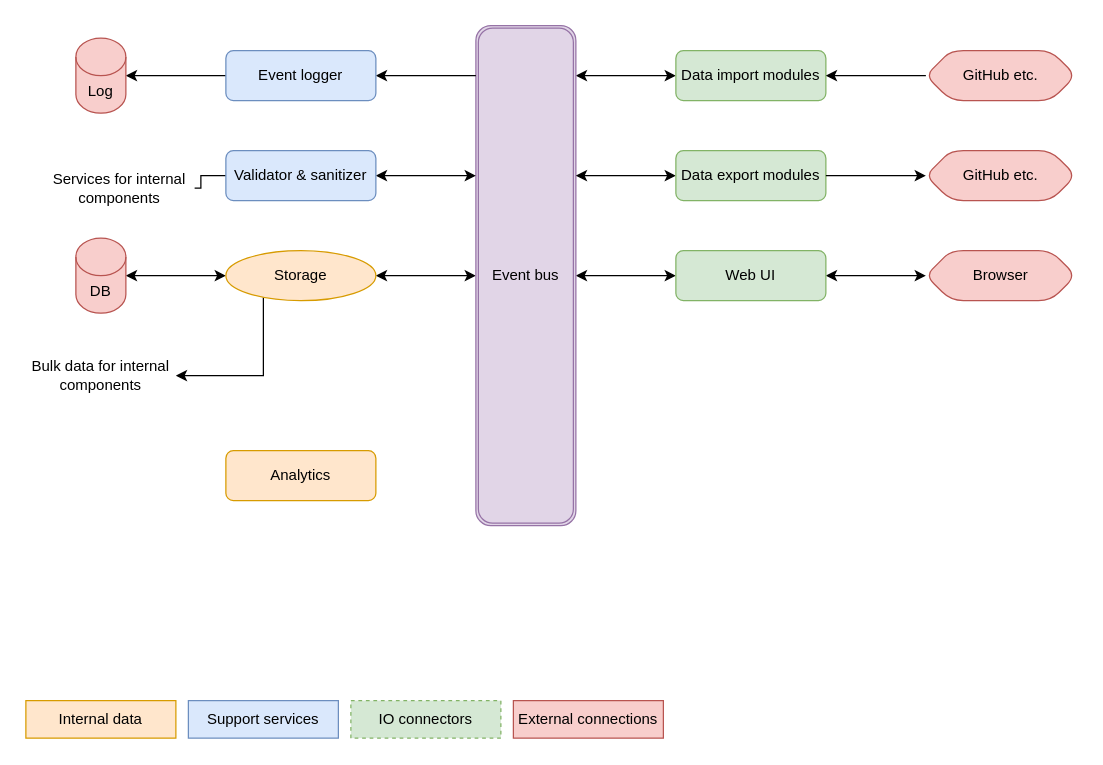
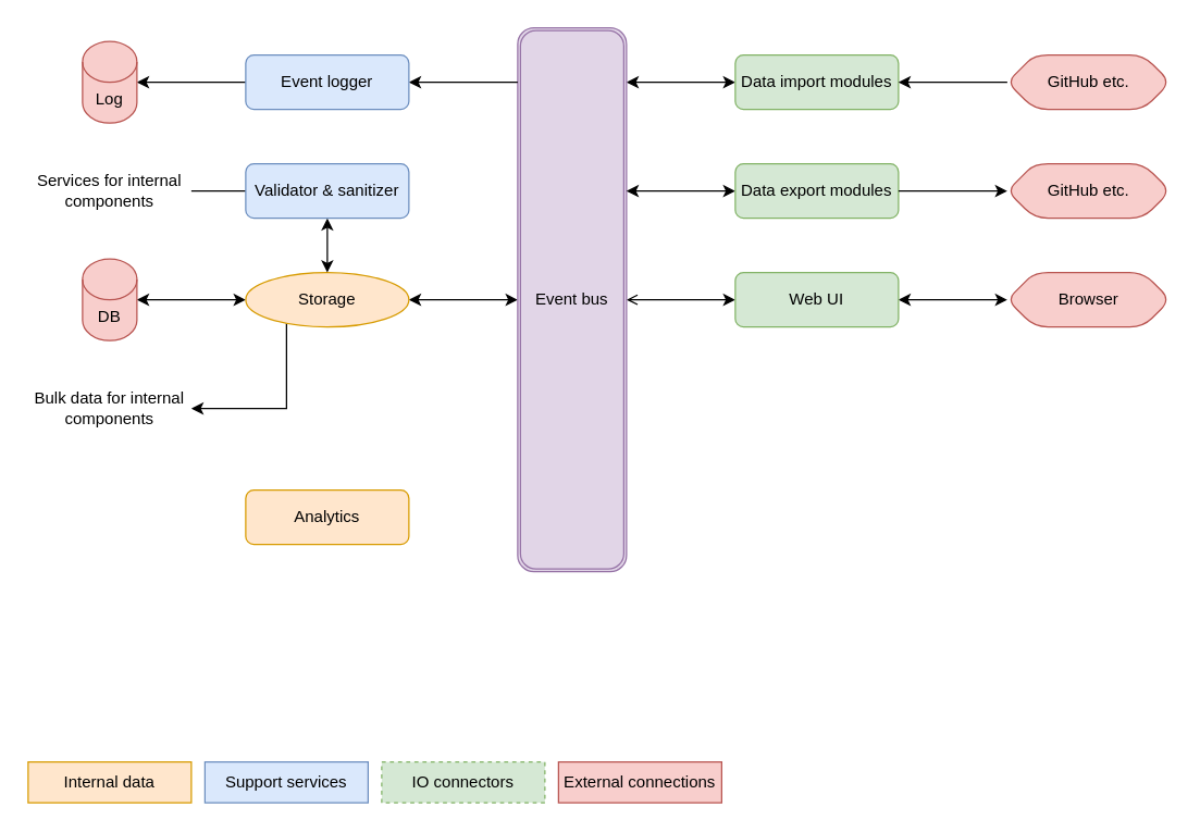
- <mxCell id="21" style="edgeStyle=elbowEdgeStyle;rounded=0;orthogonalLoop=1;jettySize=auto;html=1;elbow=vertical;startArrow=classic;startFill=1;" edge="1" parent="1" source="23" target="13"><mxGeometry relative="1" as="geometry" /></mxCell>
+ <mxCell id="21" style="edgeStyle=elbowEdgeStyle;rounded=0;orthogonalLoop=1;jettySize=auto;html=1;elbow=vertical;startArrow=classic;startFill=1;" edge="1" parent="1" source="23" target="12"><mxGeometry relative="1" as="geometry" /></mxCell>
- <mxCell id="32" value="Services for internal components" style="text;html=1;strokeColor=none;fillColor=none;align=center;verticalAlign=middle;whiteSpace=wrap;rounded=0;" vertex="1" parent="1"><mxGeometry x="35" y="130" width="120" height="40" as="geometry" /></mxCell>
+ <mxCell id="32" value="Services for internal components" style="text;html=1;strokeColor=none;fillColor=none;align=center;verticalAlign=middle;whiteSpace=wrap;rounded=0;" vertex="1" parent="1"><mxGeometry x="20" y="120" width="120" height="40" as="geometry" /></mxCell>
- <mxCell id="2" style="rounded=0;orthogonalLoop=1;jettySize=auto;html=1;edgeStyle=elbowEdgeStyle;elbow=vertical;endArrow=classic;endFill=1;startArrow=classic;startFill=1;" edge="1" parent="1" source="4" target="13"><mxGeometry relative="1" as="geometry"><mxPoint x="320" y="490" as="targetPoint" /></mxGeometry></mxCell>
+ <mxCell id="2" style="rounded=0;orthogonalLoop=1;jettySize=auto;html=1;edgeStyle=elbowEdgeStyle;elbow=vertical;endArrow=open;endFill=1;startArrow=classic;startFill=1;" edge="1" parent="1" source="4" target="13"><mxGeometry relative="1" as="geometry"><mxPoint x="320" y="490" as="targetPoint" /></mxGeometry></mxCell>
